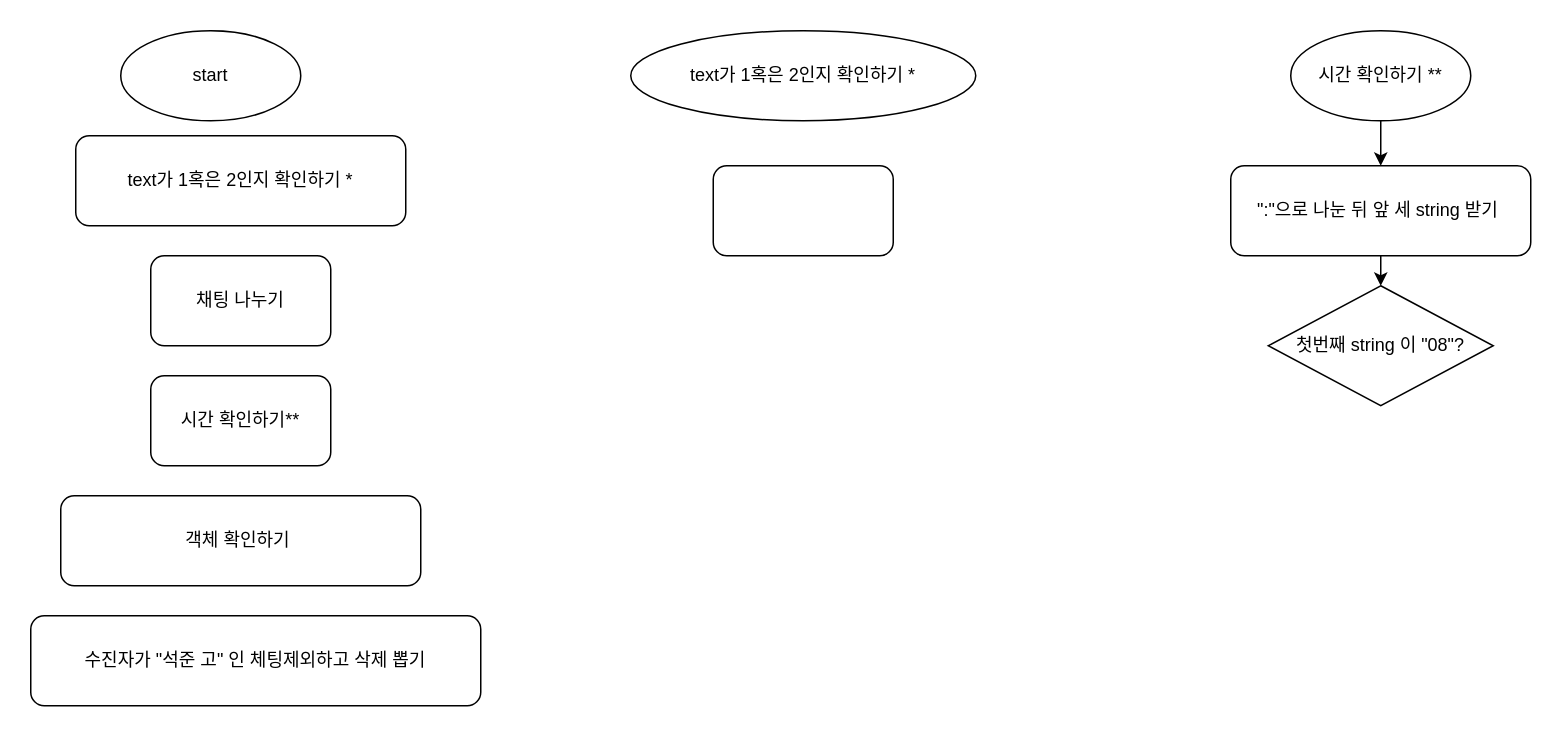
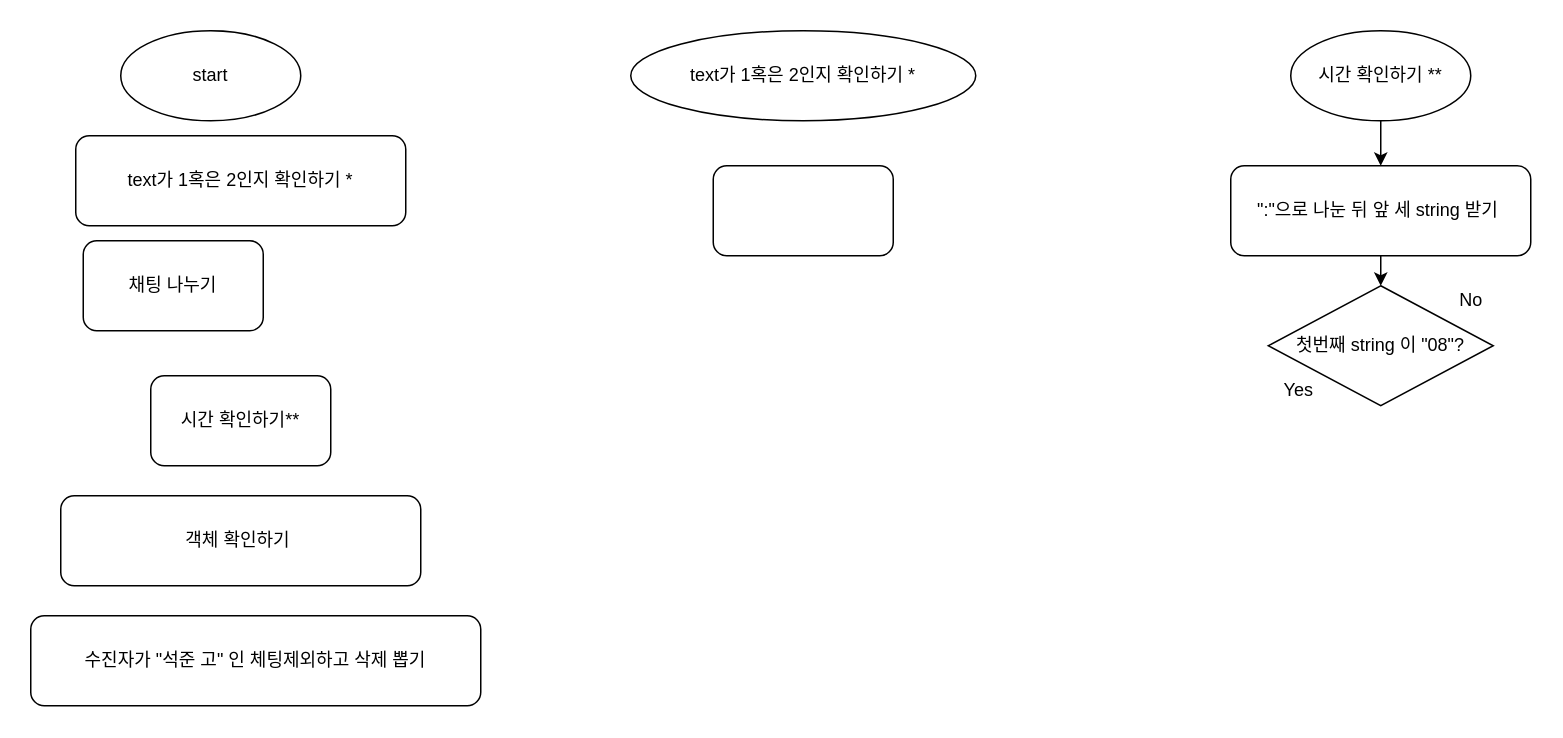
- <mxCell id="6" value="채팅 나누기" style="rounded=1;whiteSpace=wrap;html=1;" vertex="1" parent="1"><mxGeometry x="100" y="170" width="120" height="60" as="geometry" /></mxCell>
+ <mxCell id="6" value="채팅 나누기" style="rounded=1;whiteSpace=wrap;html=1;" vertex="1" parent="1"><mxGeometry x="55" y="160" width="120" height="60" as="geometry" /></mxCell>
+ <mxCell id="13" value="No" style="text;html=1;align=center;verticalAlign=middle;resizable=0;points=[];autosize=1;strokeColor=none;" vertex="1" parent="1"><mxGeometry x="965" y="190" width="30" height="20" as="geometry" /></mxCell>
+ <mxCell id="12" value="Yes" style="text;html=1;align=center;verticalAlign=middle;resizable=0;points=[];autosize=1;strokeColor=none;" vertex="1" parent="1"><mxGeometry x="845" y="250" width="40" height="20" as="geometry" /></mxCell>
